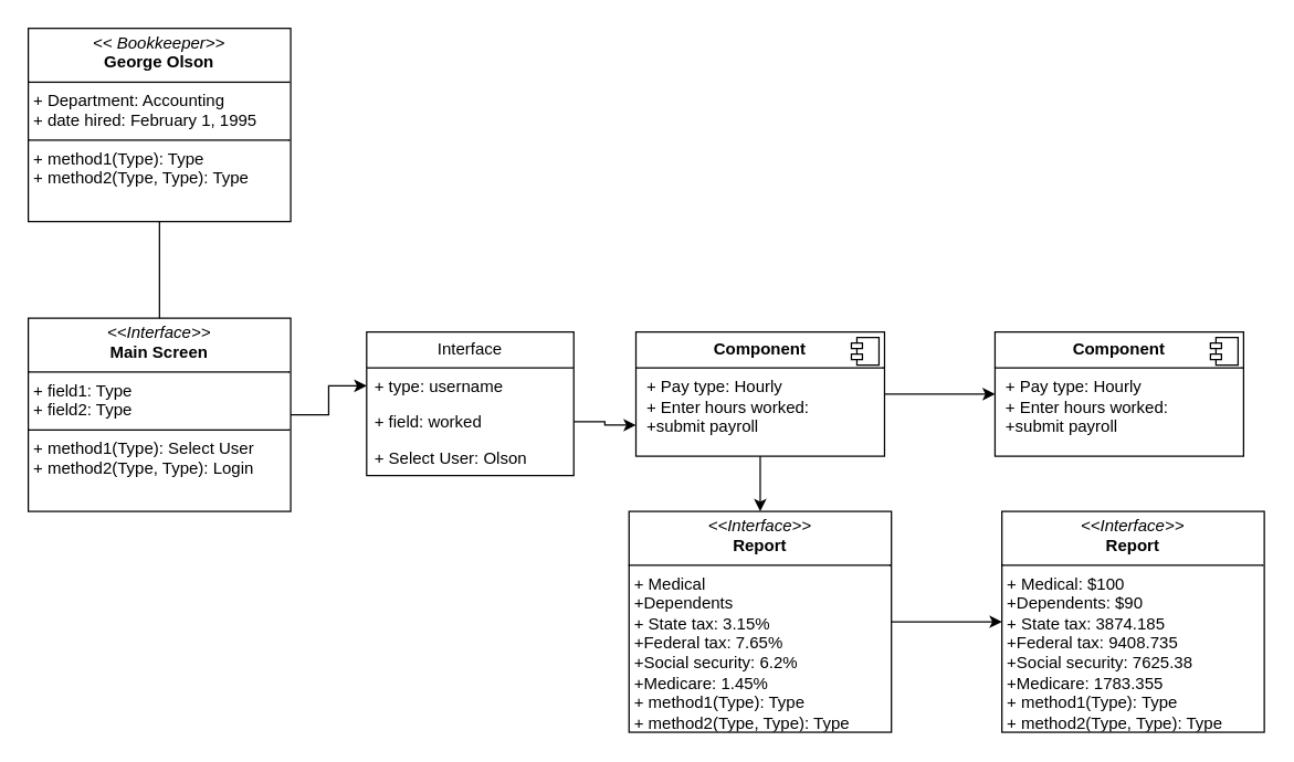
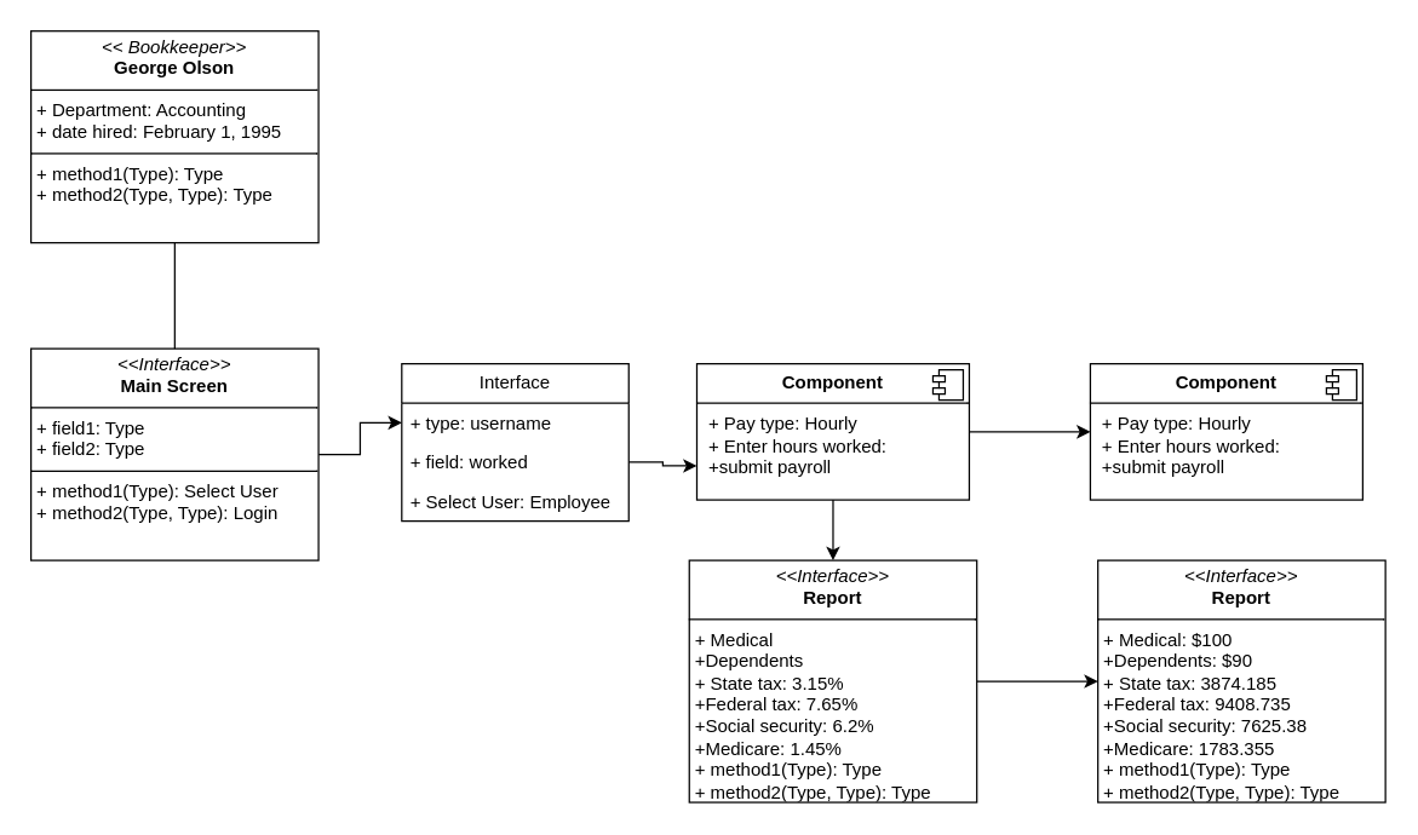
- <mxCell id="7" value="+ Select User: Olson" style="text;strokeColor=none;fillColor=none;align=left;verticalAlign=top;spacingLeft=4;spacingRight=4;overflow=hidden;rotatable=0;points=[[0,0.5],[1,0.5]];portConstraint=eastwest;whiteSpace=wrap;html=1;" parent="4" vertex="1"><mxGeometry y="78" width="150" height="26" as="geometry" /></mxCell>
+ <mxCell id="7" value="+ Select User: Employee" style="text;strokeColor=none;fillColor=none;align=left;verticalAlign=top;spacingLeft=4;spacingRight=4;overflow=hidden;rotatable=0;points=[[0,0.5],[1,0.5]];portConstraint=eastwest;whiteSpace=wrap;html=1;" parent="4" vertex="1"><mxGeometry y="78" width="150" height="26" as="geometry" /></mxCell>
